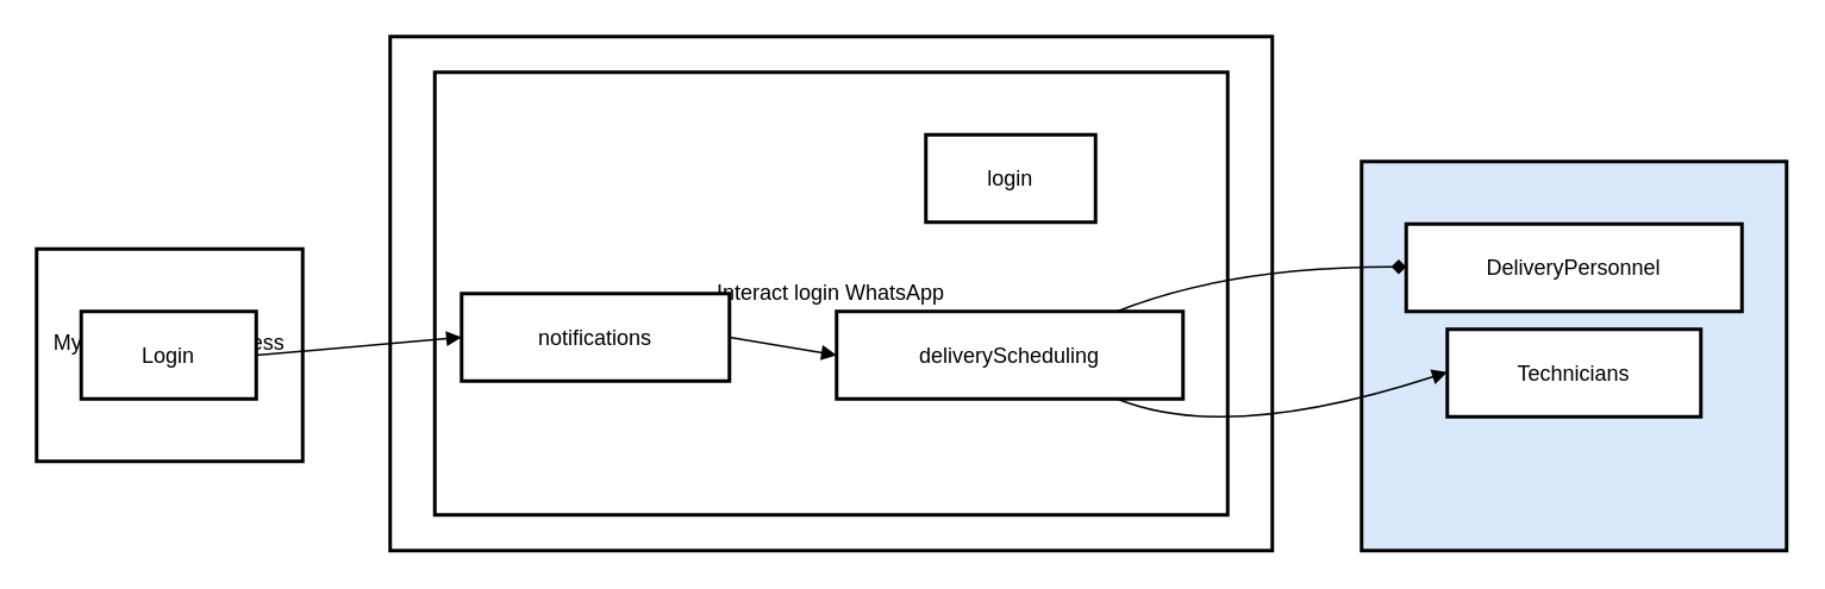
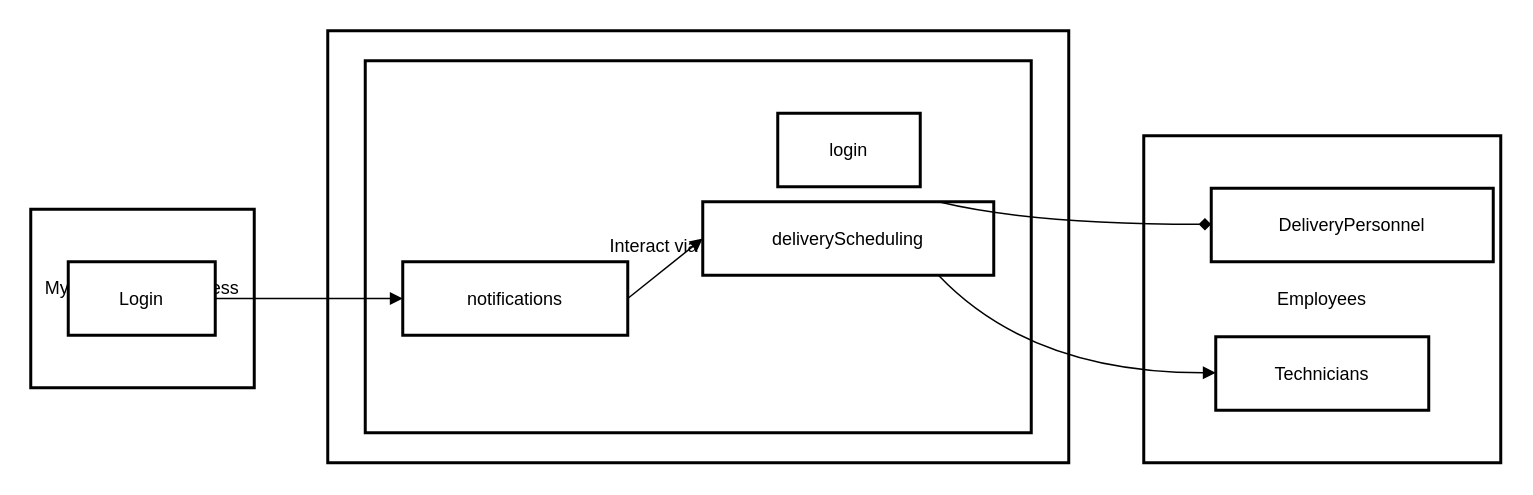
- <mxCell id="9" value="DeliveryPersonnel" style="whiteSpace=wrap;strokeWidth=2;" vertex="1" parent="1"><mxGeometry x="787" y="125" width="188" height="49" as="geometry" /></mxCell>
+ <mxCell id="9" value="DeliveryPersonnel" style="whiteSpace=wrap;strokeWidth=2;" vertex="1" parent="1"><mxGeometry x="807" y="125" width="188" height="49" as="geometry" /></mxCell>
- <mxCell id="5" value="Interact login WhatsApp" style="whiteSpace=wrap;strokeWidth=2;" vertex="1" parent="1"><mxGeometry x="243" y="40" width="444" height="248" as="geometry" /></mxCell>
+ <mxCell id="5" value="Interact via WhatsApp" style="whiteSpace=wrap;strokeWidth=2;" vertex="1" parent="1"><mxGeometry x="243" y="40" width="444" height="248" as="geometry" /></mxCell>
- <mxCell id="7" value="notifications" style="whiteSpace=wrap;strokeWidth=2;" vertex="1" parent="1"><mxGeometry x="258" y="164" width="150" height="49" as="geometry" /></mxCell>
+ <mxCell id="7" value="notifications" style="whiteSpace=wrap;strokeWidth=2;" vertex="1" parent="1"><mxGeometry x="268" y="174" width="150" height="49" as="geometry" /></mxCell>
- <mxCell id="8" value="deliveryScheduling" style="whiteSpace=wrap;strokeWidth=2;" vertex="1" parent="1"><mxGeometry x="468" y="174" width="194" height="49" as="geometry" /></mxCell>
+ <mxCell id="8" value="deliveryScheduling" style="whiteSpace=wrap;strokeWidth=2;" vertex="1" parent="1"><mxGeometry x="468" y="134" width="194" height="49" as="geometry" /></mxCell>
- <mxCell id="3" value="Employees" style="whiteSpace=wrap;strokeWidth=2;fillColor=#dae8fc;" vertex="1" parent="1"><mxGeometry x="762" y="90" width="238" height="218" as="geometry" /></mxCell>
+ <mxCell id="3" value="Employees" style="whiteSpace=wrap;strokeWidth=2;" vertex="1" parent="1"><mxGeometry x="762" y="90" width="238" height="218" as="geometry" /></mxCell>
- <mxCell id="10" value="Technicians" style="whiteSpace=wrap;strokeWidth=2;" vertex="1" parent="1"><mxGeometry x="810" y="184" width="142" height="49" as="geometry" /></mxCell>
+ <mxCell id="10" value="Technicians" style="whiteSpace=wrap;strokeWidth=2;" vertex="1" parent="1"><mxGeometry x="810" y="224" width="142" height="49" as="geometry" /></mxCell>
